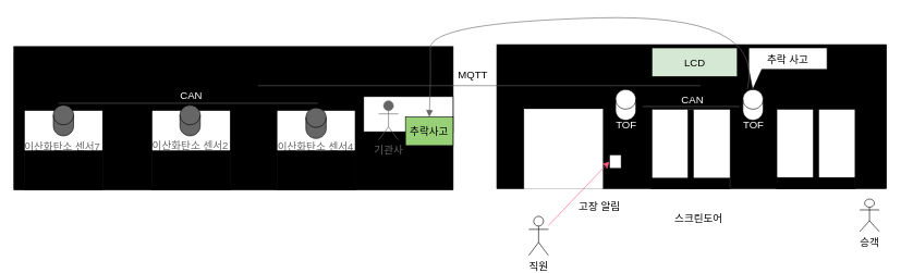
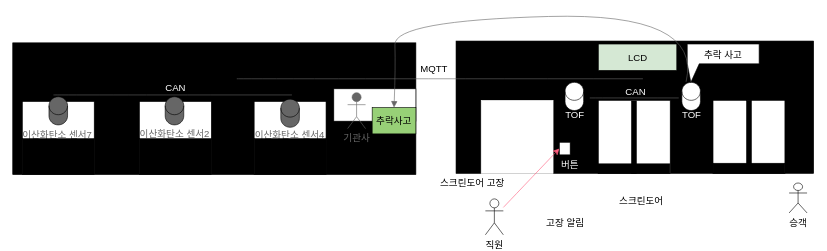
+ <mxCell id="41" value="&lt;font color=&quot;#ffffff&quot;&gt;버튼&lt;/font&gt;" style="text;html=1;align=center;verticalAlign=middle;resizable=0;points=[];autosize=1;strokeColor=none;fillColor=none;fontSize=16;" vertex="1" parent="1"><mxGeometry x="925" y="258" width="50" height="31" as="geometry" /></mxCell>
+ <mxCell id="39" value="스크린도어 고장" style="text;html=1;align=center;verticalAlign=middle;resizable=0;points=[];autosize=1;strokeColor=none;fillColor=none;fontSize=16;" vertex="1" parent="1"><mxGeometry x="720" y="289" width="134" height="31" as="geometry" /></mxCell>
- <mxCell id="42" value="고장 알림" style="text;html=1;align=center;verticalAlign=middle;resizable=0;points=[];autosize=1;strokeColor=none;fillColor=none;fontSize=16;" vertex="1" parent="1"><mxGeometry x="874" y="301" width="86" height="31" as="geometry" /></mxCell>
+ <mxCell id="42" value="고장 알림" style="text;html=1;align=center;verticalAlign=middle;resizable=0;points=[];autosize=1;strokeColor=none;fillColor=none;fontSize=16;" vertex="1" parent="1"><mxGeometry x="899" y="356" width="86" height="31" as="geometry" /></mxCell>
